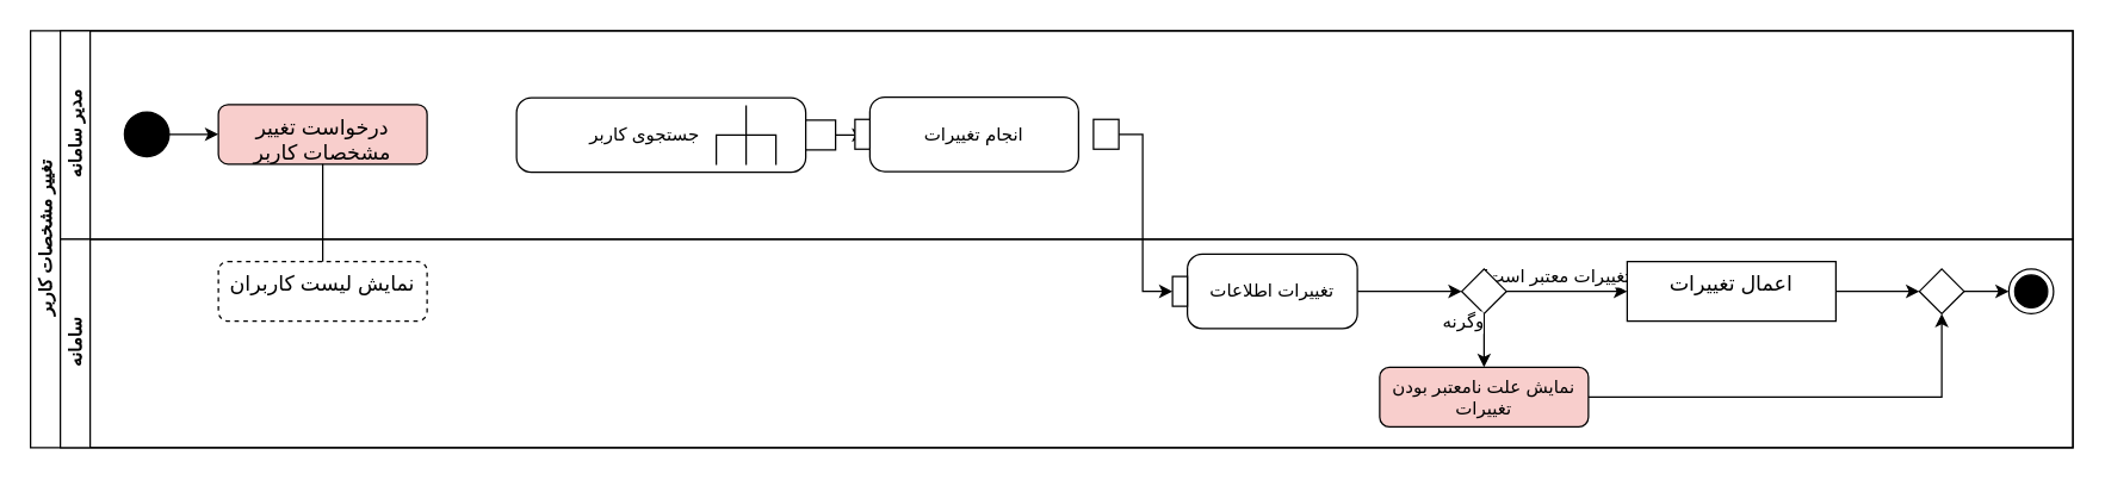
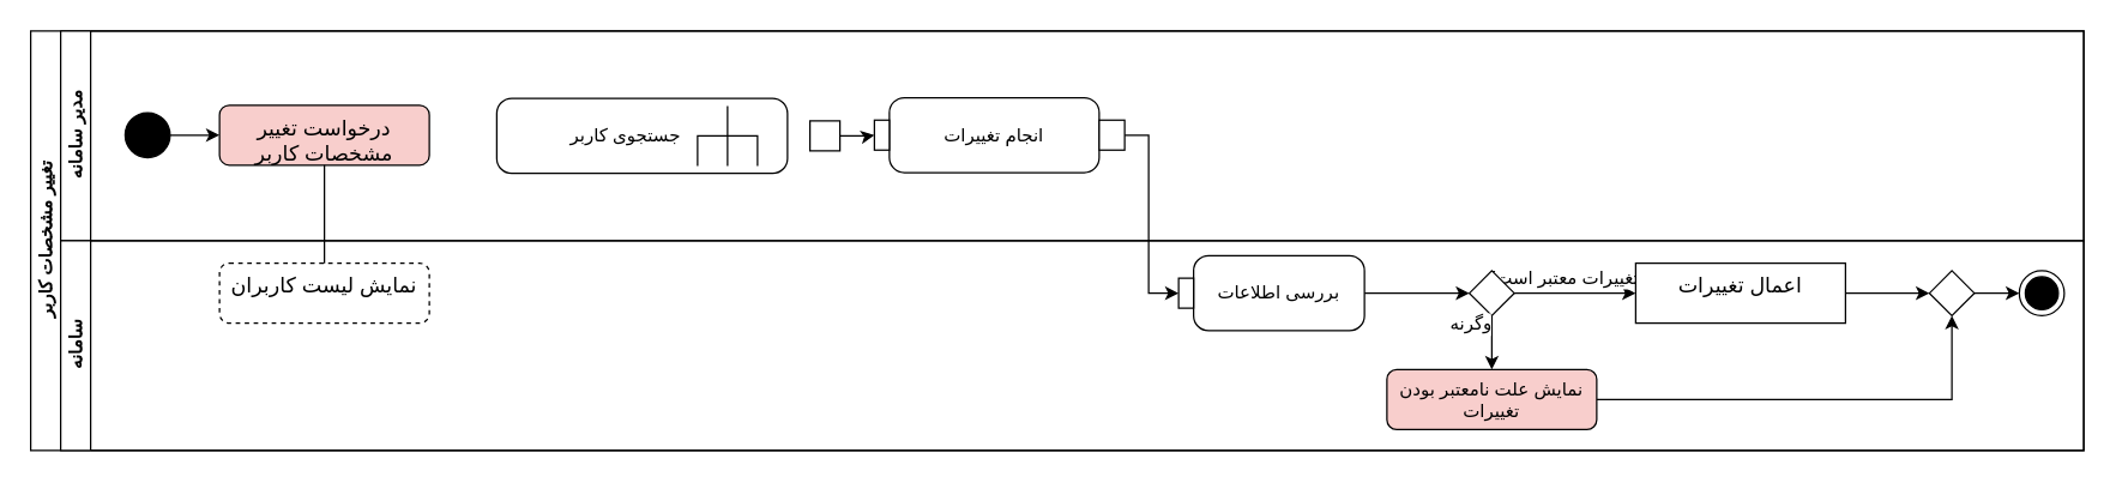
- <mxCell id="5" value="جستجوی کاربر&amp;nbsp; &amp;nbsp; &amp;nbsp; &amp;nbsp;&amp;nbsp;" style="shape=mxgraph.uml25.behaviorAction;html=1;rounded=1;absoluteArcSize=1;arcSize=10;align=center;spacingLeft=5;whiteSpace=wrap;" vertex="1" parent="3"><mxGeometry x="306" y="45" width="194" height="50" as="geometry" /></mxCell>
+ <mxCell id="5" value="جستجوی کاربر&amp;nbsp; &amp;nbsp; &amp;nbsp; &amp;nbsp;&amp;nbsp;" style="shape=mxgraph.uml25.behaviorAction;html=1;rounded=1;absoluteArcSize=1;arcSize=10;align=center;spacingLeft=5;whiteSpace=wrap;" vertex="1" parent="3"><mxGeometry x="291" y="45" width="194" height="50" as="geometry" /></mxCell>
- <mxCell id="10" value="انجام تغییرات" style="shape=mxgraph.uml25.action;html=1;align=center;verticalAlign=middle;absoluteArcSize=1;arcSize=10;dashed=0;spacingLeft=10;flipH=1;whiteSpace=wrap;" vertex="1" parent="3"><mxGeometry x="533" y="44.5" width="150" height="50" as="geometry" /></mxCell>
+ <mxCell id="10" value="انجام تغییرات" style="shape=mxgraph.uml25.action;html=1;align=center;verticalAlign=middle;absoluteArcSize=1;arcSize=10;dashed=0;spacingLeft=10;flipH=1;whiteSpace=wrap;" vertex="1" parent="3"><mxGeometry x="543" y="44.5" width="150" height="50" as="geometry" /></mxCell>
- <mxCell id="22" value="تغییرات اطلاعات" style="shape=mxgraph.uml25.action;html=1;align=center;verticalAlign=middle;absoluteArcSize=1;arcSize=10;dashed=0;spacingLeft=10;flipH=1;whiteSpace=wrap;" vertex="1" parent="12"><mxGeometry x="746" y="10" width="124" height="50" as="geometry" /></mxCell>
+ <mxCell id="22" value="بررسی اطلاعات" style="shape=mxgraph.uml25.action;html=1;align=center;verticalAlign=middle;absoluteArcSize=1;arcSize=10;dashed=0;spacingLeft=10;flipH=1;whiteSpace=wrap;" vertex="1" parent="12"><mxGeometry x="746" y="10" width="124" height="50" as="geometry" /></mxCell>
